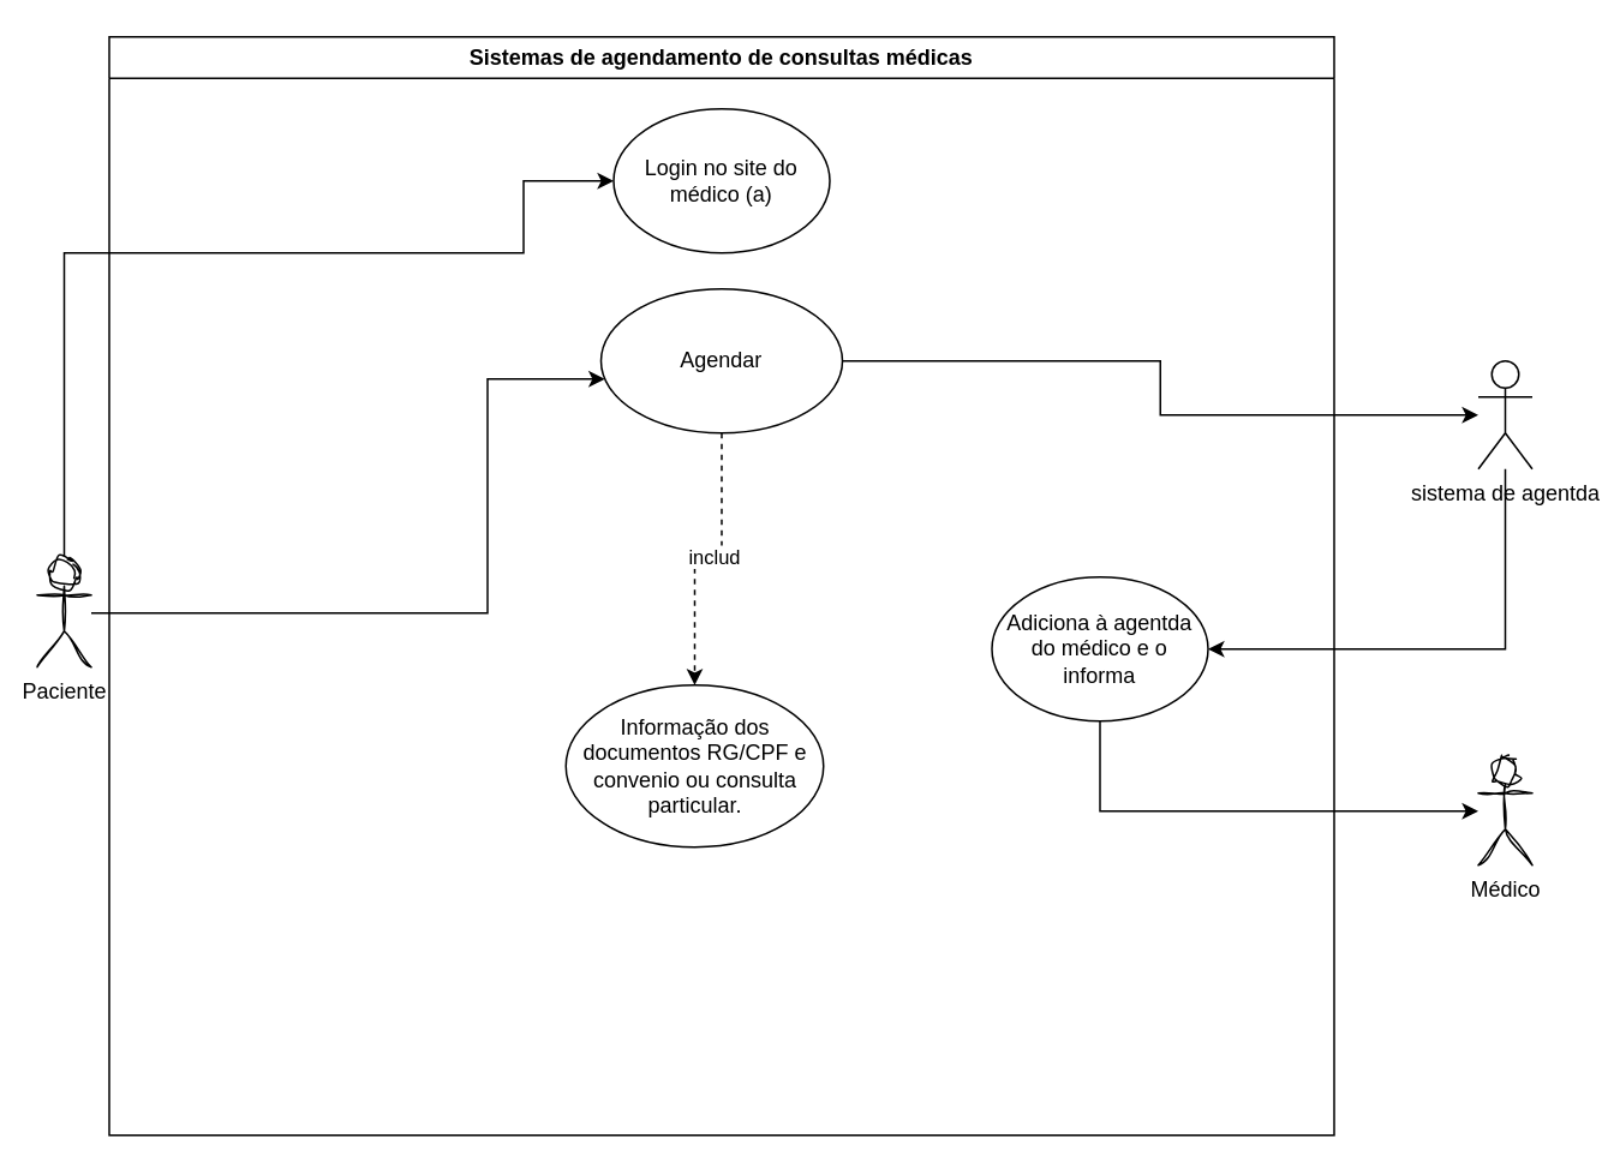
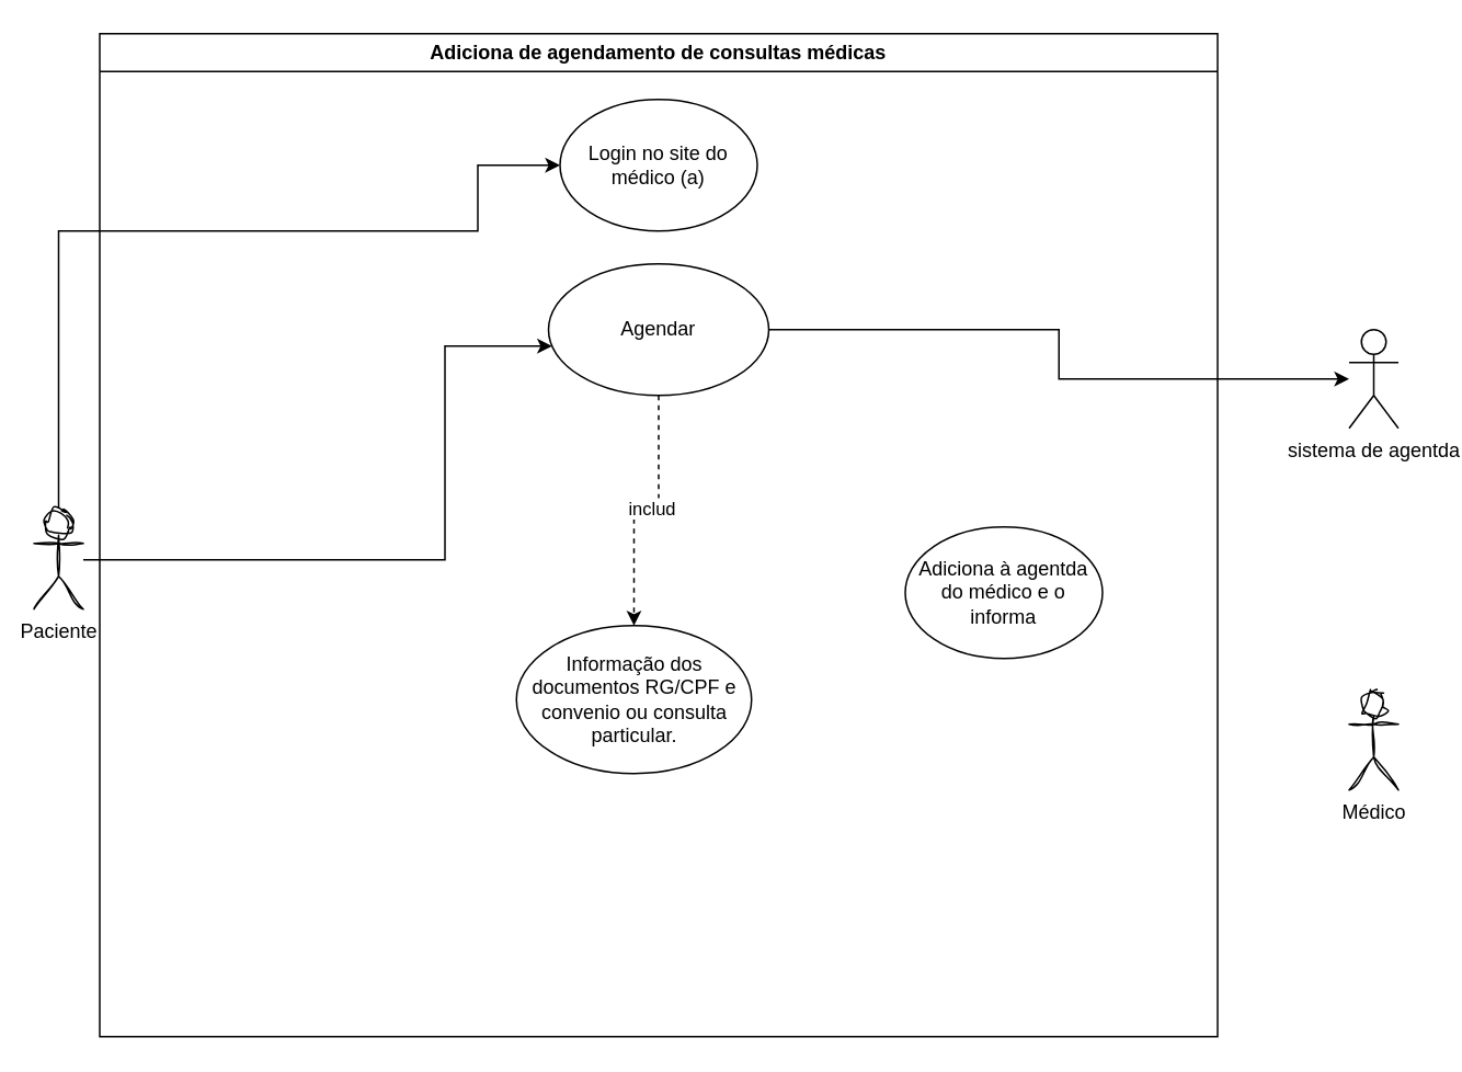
- <mxCell id="2" value="Sistemas de agendamento de consultas médicas" style="swimlane;whiteSpace=wrap;html=1;movable=1;resizable=1;rotatable=1;deletable=1;editable=1;locked=0;connectable=1;gradientColor=none;fillColor=default;swimlaneFillColor=default;" vertex="1" parent="1"><mxGeometry x="60" y="20" width="680" height="610" as="geometry" /></mxCell>
+ <mxCell id="2" value="Adiciona de agendamento de consultas médicas" style="swimlane;whiteSpace=wrap;html=1;movable=1;resizable=1;rotatable=1;deletable=1;editable=1;locked=0;connectable=1;gradientColor=none;fillColor=default;swimlaneFillColor=default;" vertex="1" parent="1"><mxGeometry x="60" y="20" width="680" height="610" as="geometry" /></mxCell>
- <mxCell id="13" style="edgeStyle=orthogonalEdgeStyle;rounded=0;orthogonalLoop=1;jettySize=auto;html=1;" edge="1" parent="1" source="14" target="8"><mxGeometry relative="1" as="geometry"><Array as="points"><mxPoint x="835" y="360" /></Array></mxGeometry></mxCell>
- <mxCell id="16" style="edgeStyle=orthogonalEdgeStyle;rounded=0;orthogonalLoop=1;jettySize=auto;html=1;" edge="1" parent="1" source="8" target="12"><mxGeometry relative="1" as="geometry"><Array as="points"><mxPoint x="610" y="450" /></Array></mxGeometry></mxCell>
